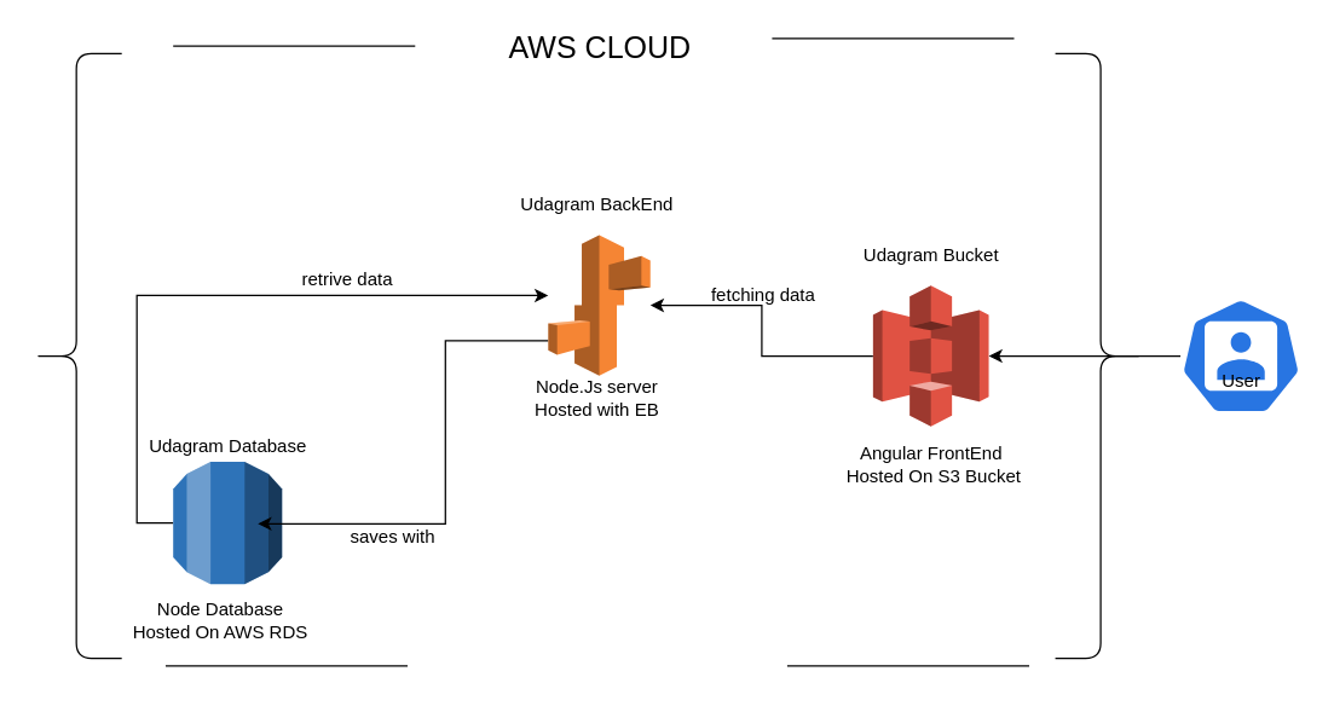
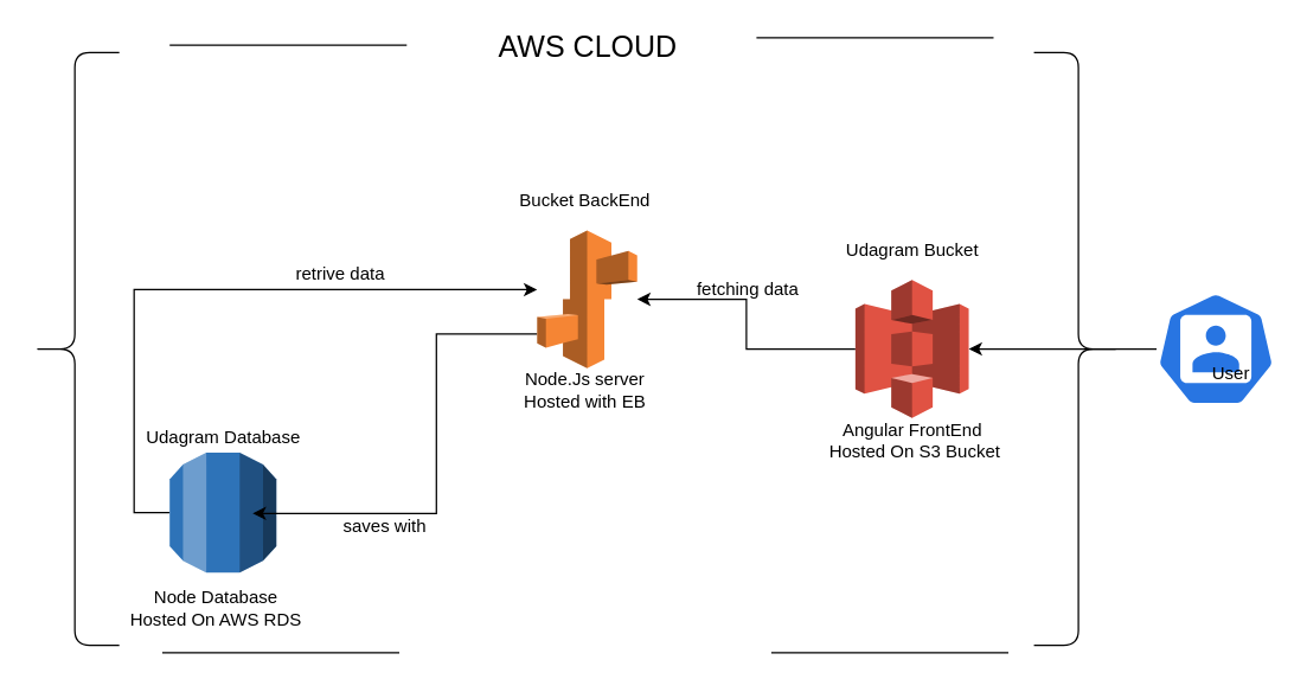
- <mxCell id="13" value="Udagram BackEnd" style="text;html=1;align=center;verticalAlign=middle;resizable=0;points=[];autosize=1;strokeColor=none;fillColor=none;" vertex="1" parent="1"><mxGeometry x="334" y="125" width="120" height="20" as="geometry" /></mxCell>
+ <mxCell id="13" value="Bucket BackEnd" style="text;html=1;align=center;verticalAlign=middle;resizable=0;points=[];autosize=1;strokeColor=none;fillColor=none;" vertex="1" parent="1"><mxGeometry x="334" y="125" width="120" height="20" as="geometry" /></mxCell>
- <mxCell id="10" value="User&lt;br&gt;" style="text;html=1;align=center;verticalAlign=middle;resizable=0;points=[];autosize=1;strokeColor=none;fillColor=none;" vertex="1" parent="1"><mxGeometry x="800" y="241.75" width="40" height="20" as="geometry" /></mxCell>
+ <mxCell id="10" value="User&lt;br&gt;" style="text;html=1;align=center;verticalAlign=middle;resizable=0;points=[];autosize=1;strokeColor=none;fillColor=none;" vertex="1" parent="1"><mxGeometry x="810" y="241.75" width="40" height="20" as="geometry" /></mxCell>
- <mxCell id="11" value="Angular FrontEnd&lt;br&gt;&amp;nbsp;Hosted On S3 Bucket" style="text;html=1;align=center;verticalAlign=middle;resizable=0;points=[];autosize=1;strokeColor=none;fillColor=none;" vertex="1" parent="1"><mxGeometry x="550" y="291.5" width="130" height="30" as="geometry" /></mxCell>
+ <mxCell id="11" value="Angular FrontEnd&lt;br&gt;&amp;nbsp;Hosted On S3 Bucket" style="text;html=1;align=center;verticalAlign=middle;resizable=0;points=[];autosize=1;strokeColor=none;fillColor=none;" vertex="1" parent="1"><mxGeometry x="550" y="281.5" width="130" height="30" as="geometry" /></mxCell>
